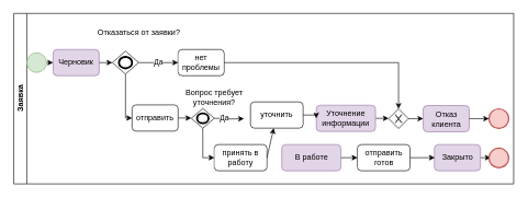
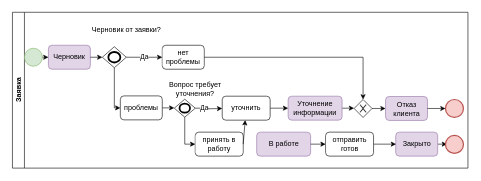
- <mxCell id="36" value="Отказаться от заявки?" style="text;html=1;align=center;verticalAlign=middle;resizable=0;points=[];autosize=1;" parent="1" vertex="1"><mxGeometry x="140" y="40" width="140" height="20" as="geometry" /></mxCell>
+ <mxCell id="36" value="Черновик от заявки?" style="text;html=1;align=center;verticalAlign=middle;resizable=0;points=[];autosize=1;" parent="1" vertex="1"><mxGeometry x="140" y="40" width="140" height="20" as="geometry" /></mxCell>
- <mxCell id="24" value="уточнить" style="shape=ext;rounded=1;html=1;whiteSpace=wrap;labelBackgroundColor=#ffffff;" parent="2" vertex="1"><mxGeometry x="360" y="135" width="80" height="40" as="geometry" /></mxCell>
+ <mxCell id="24" value="уточнить" style="shape=ext;rounded=1;html=1;whiteSpace=wrap;labelBackgroundColor=#ffffff;" parent="2" vertex="1"><mxGeometry x="350" y="140" width="80" height="40" as="geometry" /></mxCell>
- <mxCell id="8" value="отправить" style="shape=ext;rounded=1;html=1;whiteSpace=wrap;labelBackgroundColor=#ffffff;" parent="2" vertex="1"><mxGeometry x="180" y="139.5" width="70" height="40" as="geometry" /></mxCell>
+ <mxCell id="8" value="проблемы" style="shape=ext;rounded=1;html=1;whiteSpace=wrap;labelBackgroundColor=#ffffff;" parent="2" vertex="1"><mxGeometry x="180" y="139.5" width="70" height="40" as="geometry" /></mxCell>
